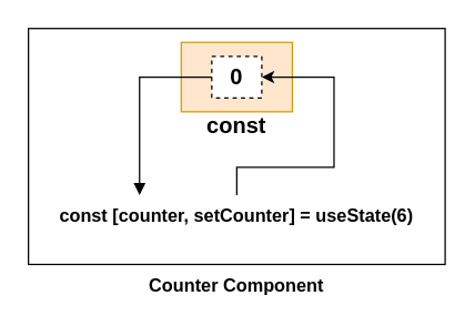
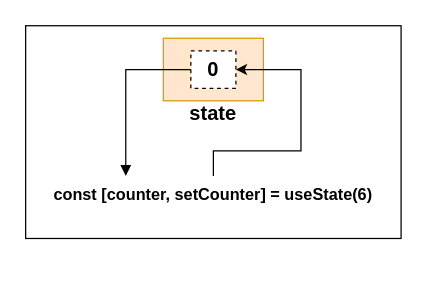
- <mxCell id="5" value="const" style="text;html=1;strokeColor=none;fillColor=none;align=center;verticalAlign=middle;whiteSpace=wrap;rounded=0;fontStyle=1;fontSize=16;" vertex="1" parent="1"><mxGeometry x="130" y="80" width="80" height="20" as="geometry" /></mxCell>
+ <mxCell id="5" value="state" style="text;html=1;strokeColor=none;fillColor=none;align=center;verticalAlign=middle;whiteSpace=wrap;rounded=0;fontStyle=1;fontSize=16;" vertex="1" parent="1"><mxGeometry x="130" y="80" width="80" height="20" as="geometry" /></mxCell>
- <mxCell id="9" value="Counter Component" style="text;html=1;strokeColor=none;fillColor=none;align=center;verticalAlign=middle;whiteSpace=wrap;rounded=0;fontStyle=1;fontSize=13;" vertex="1" parent="1"><mxGeometry x="20" y="190" width="300" height="30" as="geometry" /></mxCell>
